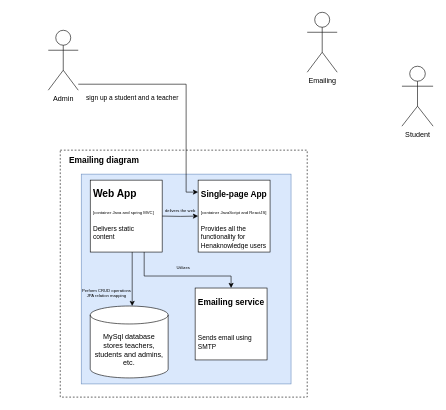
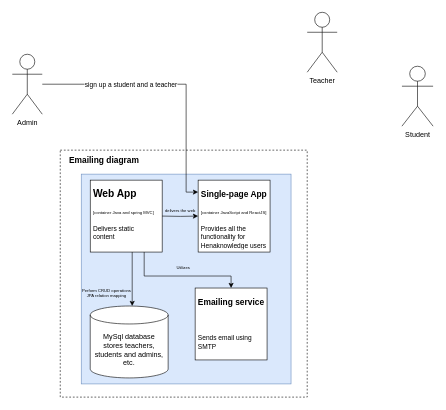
- <mxCell id="5" value="Admin" style="shape=umlActor;verticalLabelPosition=bottom;verticalAlign=top;html=1;outlineConnect=0;" vertex="1" parent="1"><mxGeometry x="80" y="50" width="50" height="100" as="geometry" /></mxCell>
+ <mxCell id="5" value="Admin" style="shape=umlActor;verticalLabelPosition=bottom;verticalAlign=top;html=1;outlineConnect=0;" vertex="1" parent="1"><mxGeometry x="20" y="90" width="50" height="100" as="geometry" /></mxCell>
- <mxCell id="3" value="Emailing" style="shape=umlActor;verticalLabelPosition=bottom;verticalAlign=top;html=1;outlineConnect=0;" vertex="1" parent="1"><mxGeometry x="512" y="20" width="50" height="100" as="geometry" /></mxCell>
+ <mxCell id="3" value="Teacher" style="shape=umlActor;verticalLabelPosition=bottom;verticalAlign=top;html=1;outlineConnect=0;" vertex="1" parent="1"><mxGeometry x="512" y="20" width="50" height="100" as="geometry" /></mxCell>
